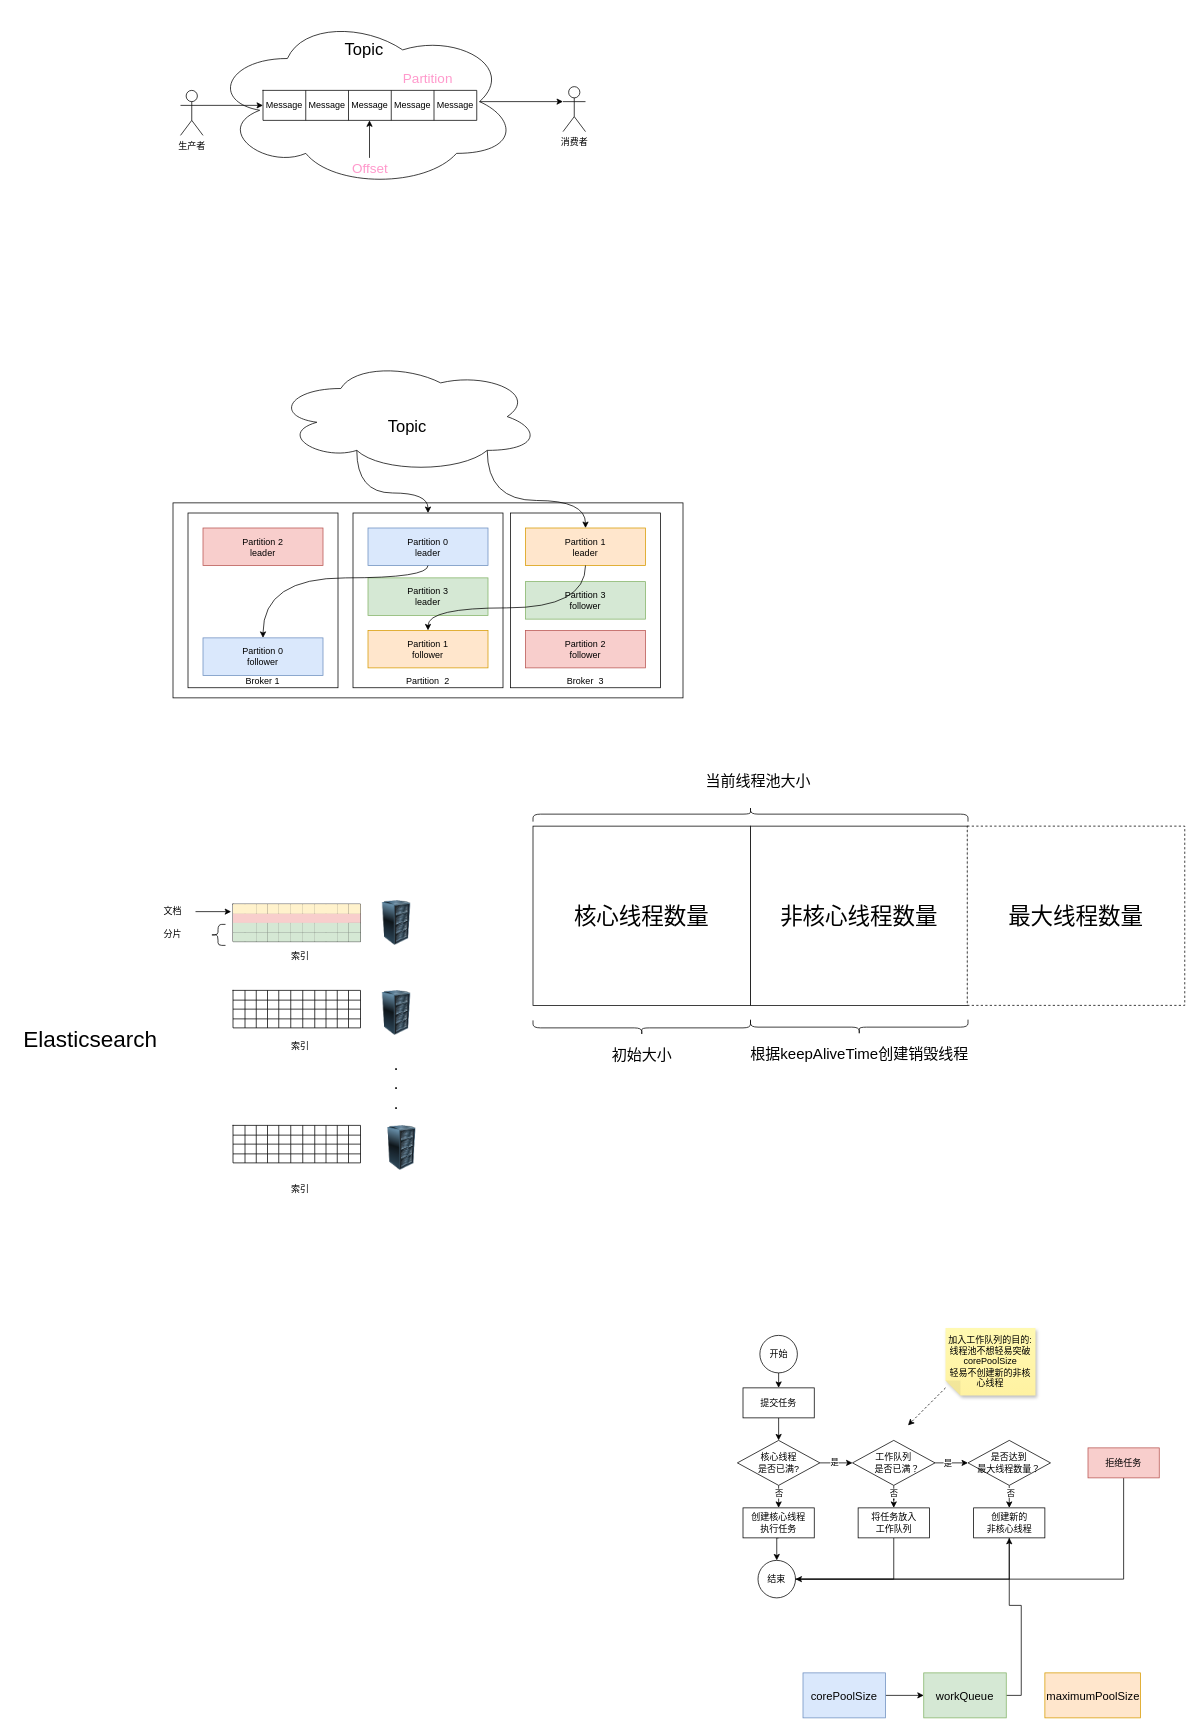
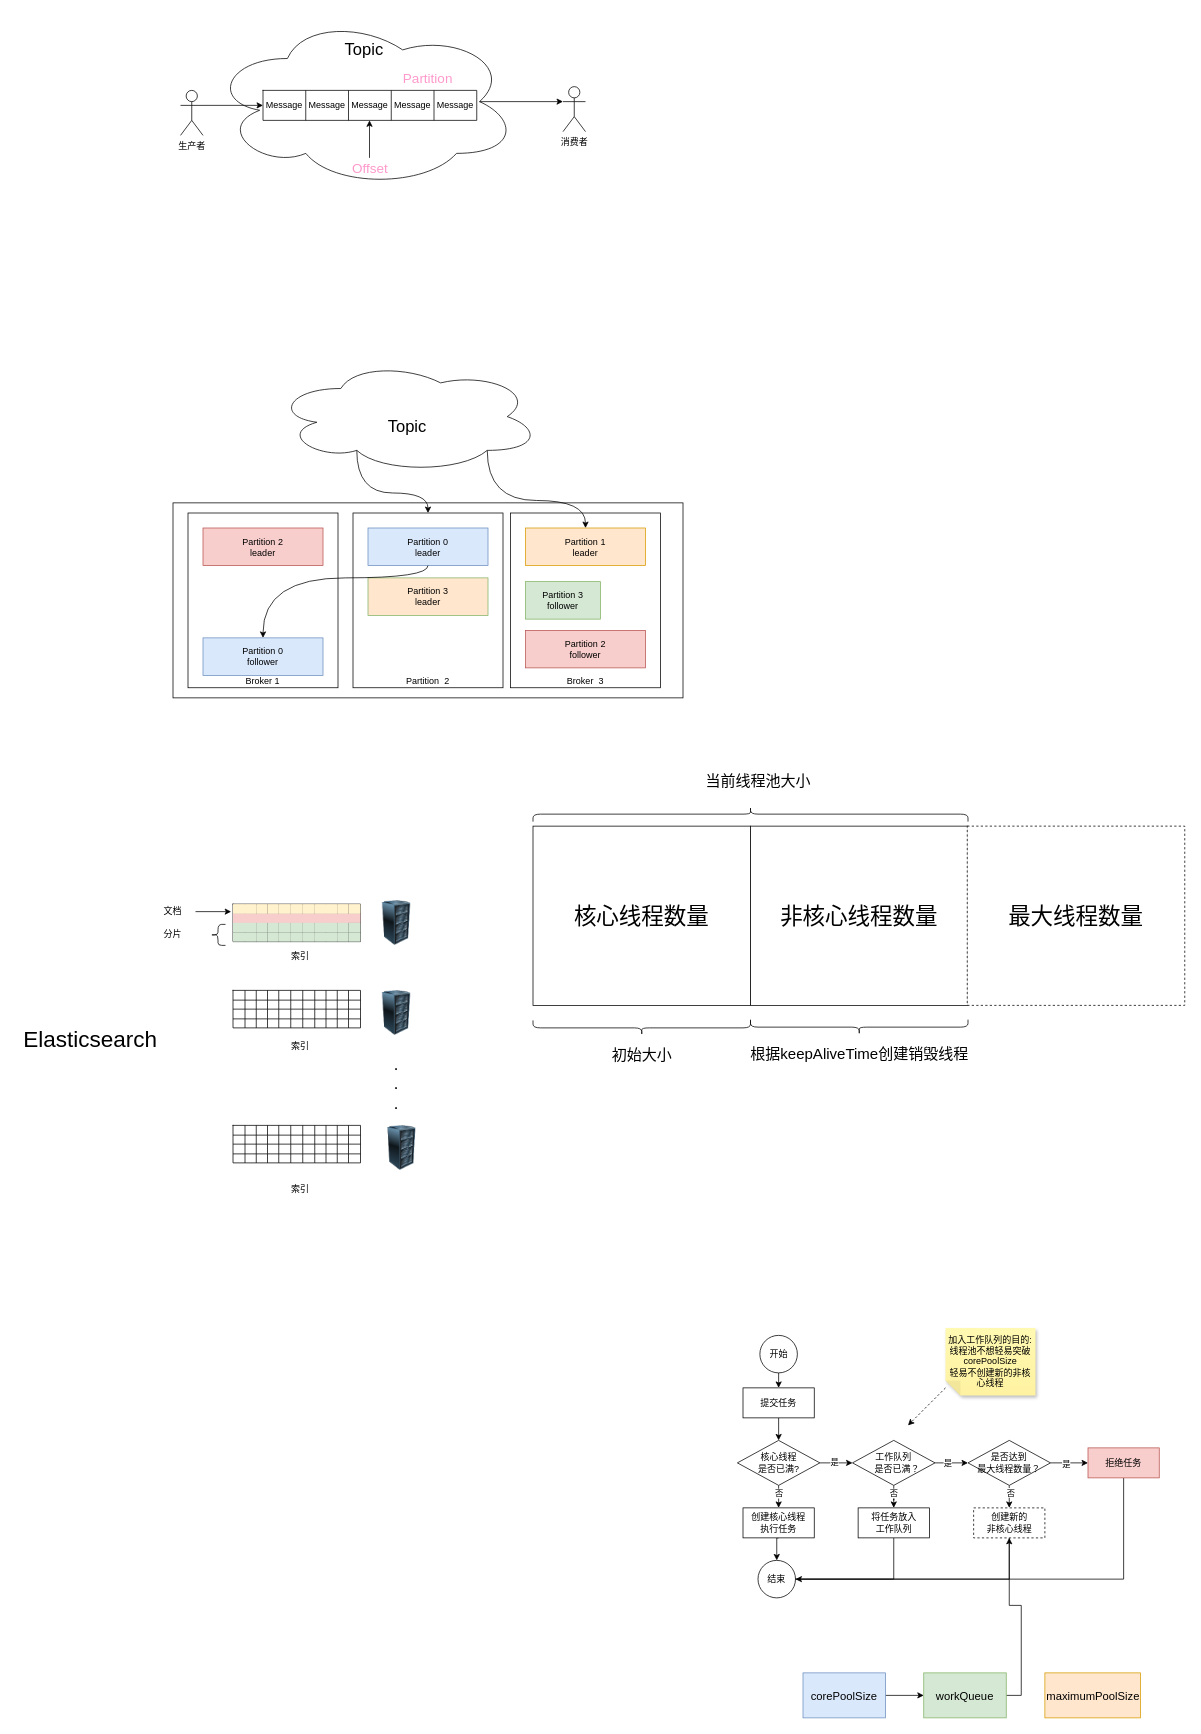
- <mxCell id="30" value="Partition 3&lt;div&gt;leader&lt;/div&gt;" style="rounded=0;whiteSpace=wrap;html=1;fillColor=#d5e8d4;strokeColor=#82b366;" parent="1" vertex="1"><mxGeometry x="490" y="770" width="160" height="50" as="geometry" /></mxCell>
+ <mxCell id="30" value="Partition 3&lt;div&gt;leader&lt;/div&gt;" style="rounded=0;whiteSpace=wrap;html=1;fillColor=#ffe6cc;strokeColor=#82b366;" parent="1" vertex="1"><mxGeometry x="490" y="770" width="160" height="50" as="geometry" /></mxCell>
- <mxCell id="32" value="Partition 3&lt;div&gt;follower&lt;/div&gt;" style="rounded=0;whiteSpace=wrap;html=1;fillColor=#d5e8d4;strokeColor=#82b366;" parent="1" vertex="1"><mxGeometry x="700" y="775" width="160" height="50" as="geometry" /></mxCell>
+ <mxCell id="32" value="Partition 3&lt;div&gt;follower&lt;/div&gt;" style="rounded=0;whiteSpace=wrap;html=1;fillColor=#d5e8d4;strokeColor=#82b366;" parent="1" vertex="1"><mxGeometry x="700" y="775" width="100" height="50" as="geometry" /></mxCell>
- <mxCell id="33" style="edgeStyle=orthogonalEdgeStyle;curved=1;rounded=0;orthogonalLoop=1;jettySize=auto;html=1;exitX=0.5;exitY=1;exitDx=0;exitDy=0;entryX=0.5;entryY=0;entryDx=0;entryDy=0;" parent="1" source="24" target="25" edge="1"><mxGeometry relative="1" as="geometry"><Array as="points"><mxPoint x="780" y="810" /><mxPoint x="570" y="810" /></Array></mxGeometry></mxCell>
- <mxCell id="25" value="Partition 1&lt;div&gt;follower&lt;/div&gt;" style="rounded=0;whiteSpace=wrap;html=1;fillColor=#ffe6cc;strokeColor=#d79b00;" parent="1" vertex="1"><mxGeometry x="490" y="840" width="160" height="50" as="geometry" /></mxCell>
+ <mxCell id="223" style="edgeStyle=orthogonalEdgeStyle;rounded=0;orthogonalLoop=1;jettySize=auto;html=1;exitX=1;exitY=0.5;exitDx=0;exitDy=0;" edge="1" parent="1" source="225" target="229"><mxGeometry relative="1" as="geometry" /></mxCell>
+ <mxCell id="224" value="是" style="edgeLabel;html=1;align=center;verticalAlign=middle;resizable=0;points=[];" vertex="1" connectable="0" parent="223"><mxGeometry x="-0.216" y="-1" relative="1" as="geometry"><mxPoint as="offset" /></mxGeometry></mxCell>
- <mxCell id="227" value="创建新的&lt;div&gt;非核心线程&lt;/div&gt;" style="rounded=0;whiteSpace=wrap;html=1;" vertex="1" parent="1"><mxGeometry x="1297.5" y="2010" width="95" height="40" as="geometry" /></mxCell>
+ <mxCell id="227" value="创建新的&lt;div&gt;非核心线程&lt;/div&gt;" style="rounded=0;whiteSpace=wrap;html=1;dashed=1;" vertex="1" parent="1"><mxGeometry x="1297.5" y="2010" width="95" height="40" as="geometry" /></mxCell>
